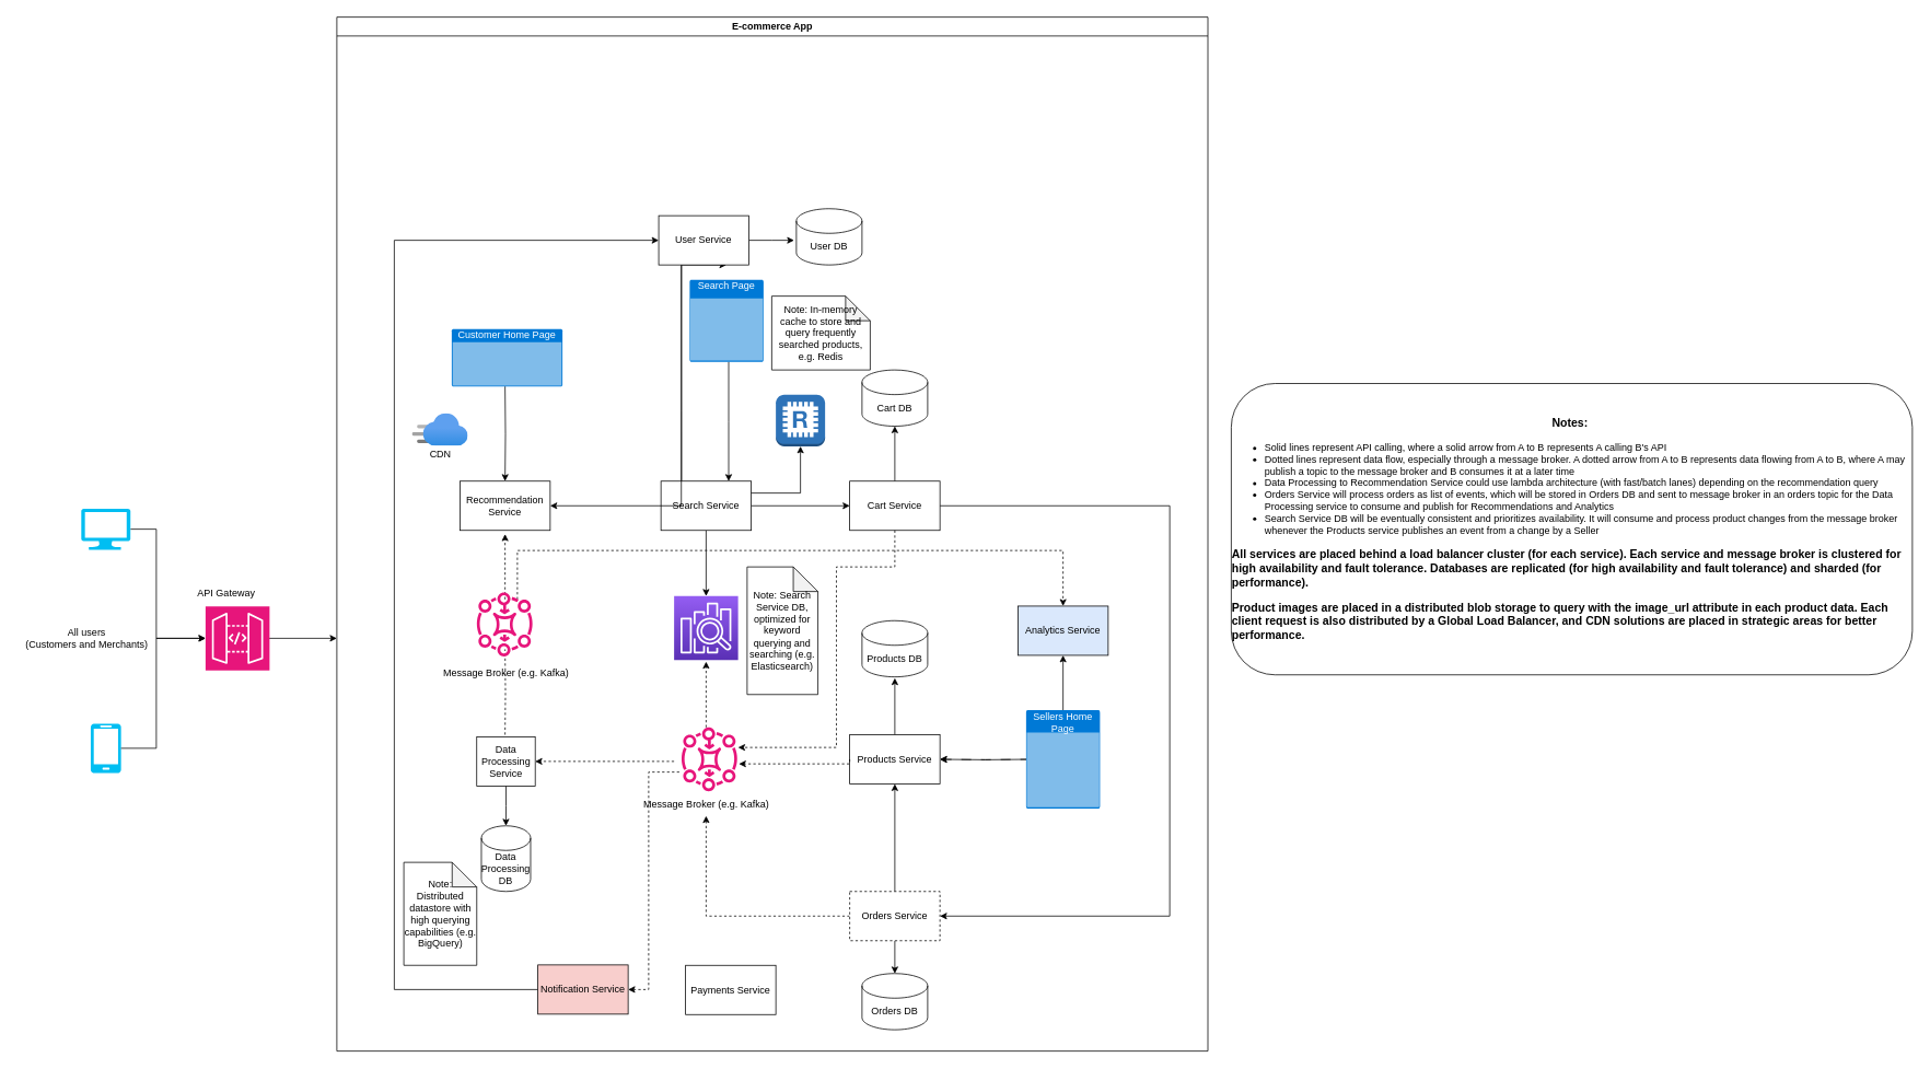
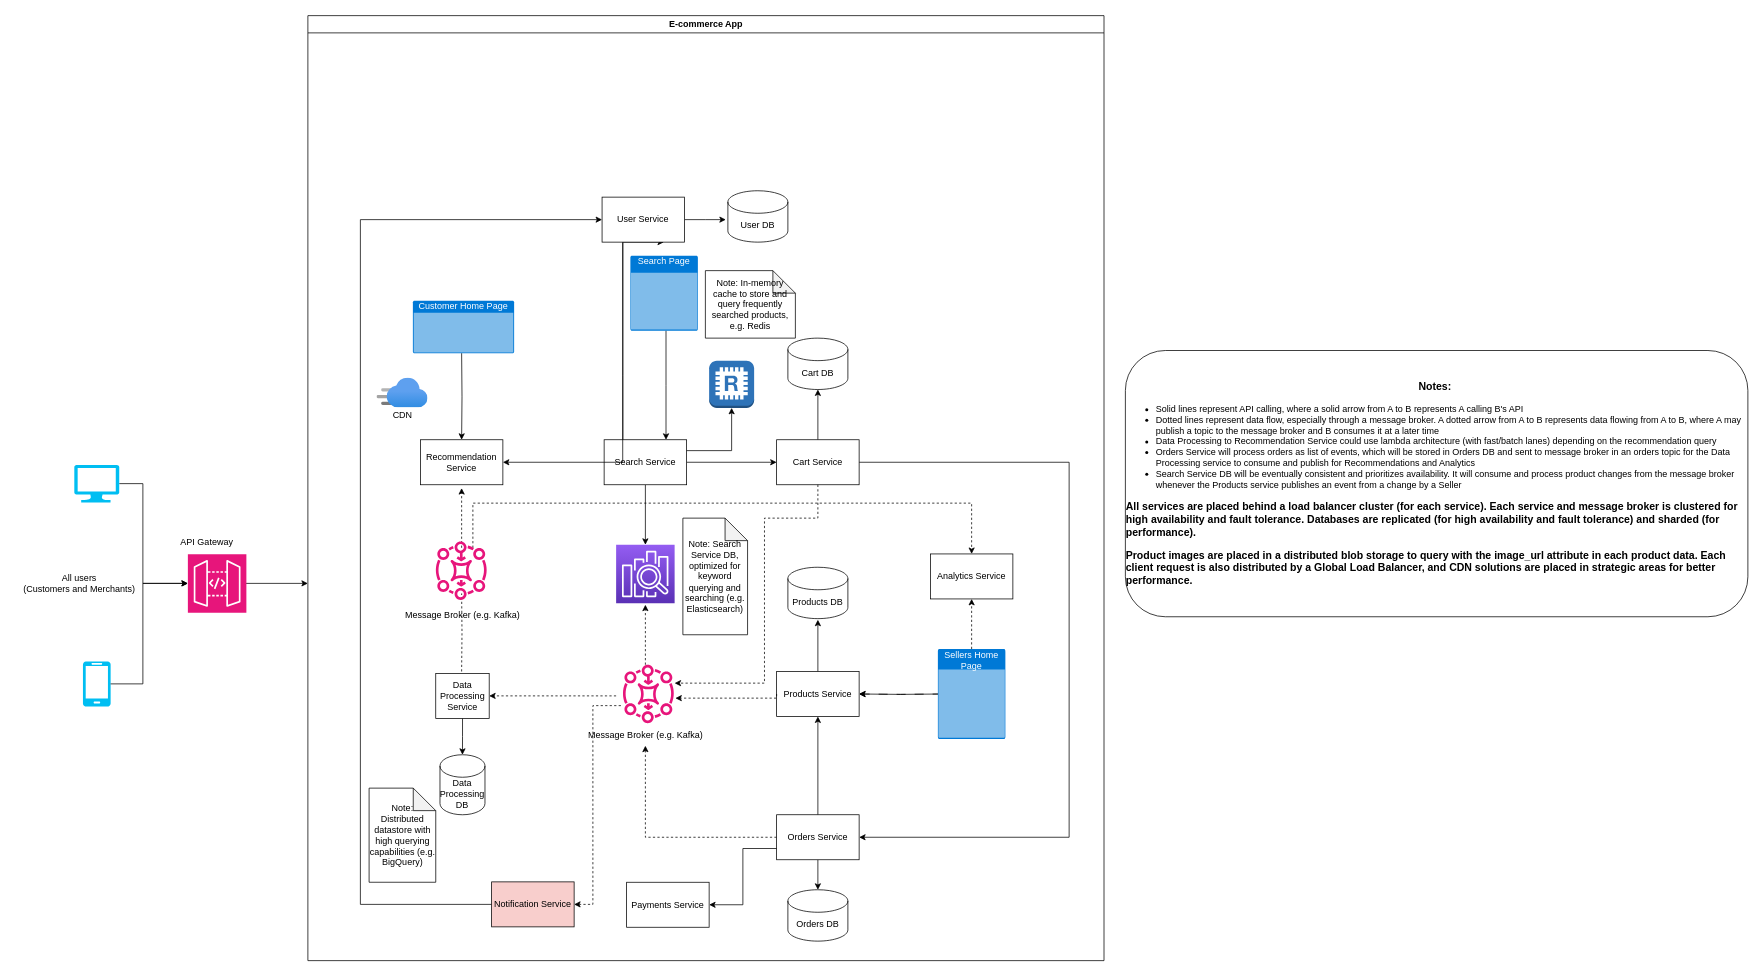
- <mxCell id="61" value="Analytics Service" style="rounded=0;whiteSpace=wrap;html=1;fillColor=#dae8fc;" vertex="1" parent="6"><mxGeometry x="830" y="717.75" width="110" height="60" as="geometry" /></mxCell>
+ <mxCell id="61" value="Analytics Service" style="rounded=0;whiteSpace=wrap;html=1;" vertex="1" parent="6"><mxGeometry x="830" y="717.75" width="110" height="60" as="geometry" /></mxCell>
- <mxCell id="59" style="edgeStyle=orthogonalEdgeStyle;rounded=0;orthogonalLoop=1;jettySize=auto;html=1;entryX=0.5;entryY=1;entryDx=0;entryDy=0;" edge="1" parent="6" source="60" target="61"><mxGeometry relative="1" as="geometry" /></mxCell>
+ <mxCell id="59" style="edgeStyle=orthogonalEdgeStyle;rounded=0;orthogonalLoop=1;jettySize=auto;html=1;entryX=0.5;entryY=1;entryDx=0;entryDy=0;dashed=1;" edge="1" parent="6" source="60" target="61"><mxGeometry relative="1" as="geometry" /></mxCell>
- <mxCell id="31" value="Orders Service" style="rounded=0;whiteSpace=wrap;html=1;dashed=1;" parent="6" vertex="1"><mxGeometry x="625" y="1065.5" width="110" height="60" as="geometry" /></mxCell>
+ <mxCell id="31" value="Orders Service" style="rounded=0;whiteSpace=wrap;html=1;" parent="6" vertex="1"><mxGeometry x="625" y="1065.5" width="110" height="60" as="geometry" /></mxCell>
+ <mxCell id="33" style="edgeStyle=orthogonalEdgeStyle;rounded=0;orthogonalLoop=1;jettySize=auto;html=1;entryX=0;entryY=0.75;entryDx=0;entryDy=0;startArrow=classic;startFill=1;endArrow=none;endFill=0;" parent="6" source="34" target="31" edge="1"><mxGeometry relative="1" as="geometry" /></mxCell>
